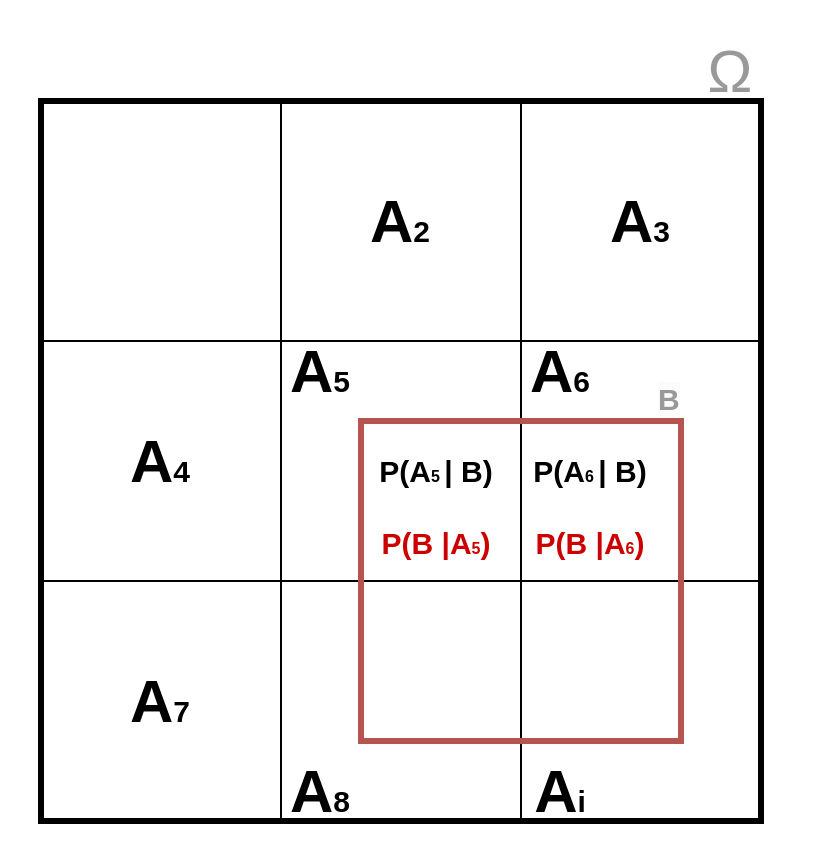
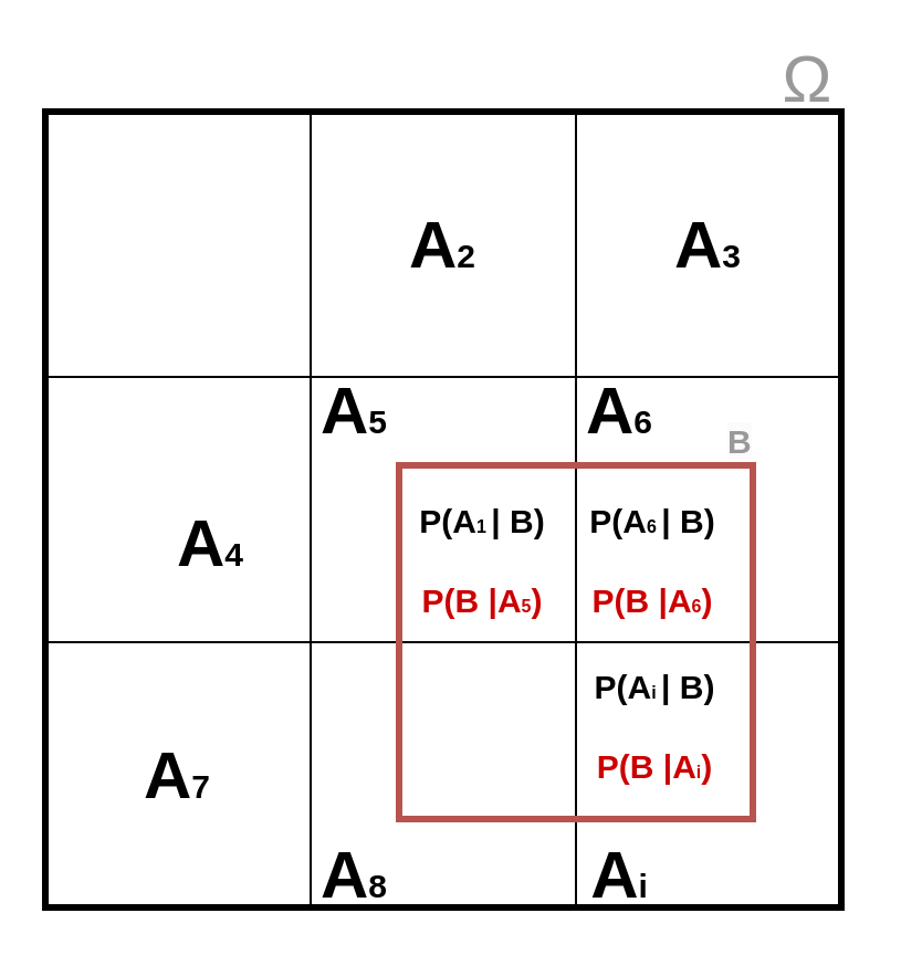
- <mxCell id="16" value="A&lt;font style=&quot;font-size: 15px;&quot;&gt;4&lt;/font&gt;" style="text;html=1;strokeColor=none;fillColor=none;align=center;verticalAlign=middle;whiteSpace=wrap;rounded=0;fontSize=30;fontStyle=1" vertex="1" parent="1"><mxGeometry x="50" y="215" width="60" height="30" as="geometry" /></mxCell>
+ <mxCell id="16" value="A&lt;font style=&quot;font-size: 15px;&quot;&gt;4&lt;/font&gt;" style="text;html=1;strokeColor=none;fillColor=none;align=center;verticalAlign=middle;whiteSpace=wrap;rounded=0;fontSize=30;fontStyle=1" vertex="1" parent="1"><mxGeometry x="65" y="230" width="60" height="30" as="geometry" /></mxCell>
- <mxCell id="22" value="&lt;font style=&quot;&quot;&gt;&lt;span style=&quot;font-size: 15px;&quot;&gt;P(A&lt;/span&gt;&lt;font style=&quot;border-color: var(--border-color); font-size: 8px;&quot;&gt;5 &lt;/font&gt;&lt;font style=&quot;font-size: 15px; border-color: var(--border-color);&quot;&gt;|&amp;nbsp;&lt;/font&gt;&lt;span style=&quot;font-size: 15px;&quot;&gt;B)&lt;br&gt;&lt;font color=&quot;#cc0000&quot;&gt;P(B |&lt;/font&gt;&lt;/span&gt;&lt;font color=&quot;#cc0000&quot;&gt;&lt;span style=&quot;border-color: var(--border-color); font-size: 15px;&quot;&gt;A&lt;/span&gt;&lt;font style=&quot;border-color: var(--border-color); font-size: 8px;&quot;&gt;5&lt;/font&gt;&lt;/font&gt;&lt;span style=&quot;font-size: 15px;&quot;&gt;&lt;font color=&quot;#cc0000&quot;&gt;)&lt;/font&gt;&lt;br&gt;&lt;/span&gt;&lt;/font&gt;" style="text;html=1;strokeColor=none;fillColor=none;align=center;verticalAlign=middle;whiteSpace=wrap;rounded=0;fontSize=30;fontStyle=1" vertex="1" parent="1"><mxGeometry x="185" y="215" width="66" height="65" as="geometry" /></mxCell>
+ <mxCell id="22" value="&lt;font style=&quot;&quot;&gt;&lt;span style=&quot;font-size: 15px;&quot;&gt;P(A&lt;/span&gt;&lt;font style=&quot;border-color: var(--border-color); font-size: 8px;&quot;&gt;1 &lt;/font&gt;&lt;font style=&quot;font-size: 15px; border-color: var(--border-color);&quot;&gt;|&amp;nbsp;&lt;/font&gt;&lt;span style=&quot;font-size: 15px;&quot;&gt;B)&lt;br&gt;&lt;font color=&quot;#cc0000&quot;&gt;P(B |&lt;/font&gt;&lt;/span&gt;&lt;font color=&quot;#cc0000&quot;&gt;&lt;span style=&quot;border-color: var(--border-color); font-size: 15px;&quot;&gt;A&lt;/span&gt;&lt;font style=&quot;border-color: var(--border-color); font-size: 8px;&quot;&gt;5&lt;/font&gt;&lt;/font&gt;&lt;span style=&quot;font-size: 15px;&quot;&gt;&lt;font color=&quot;#cc0000&quot;&gt;)&lt;/font&gt;&lt;br&gt;&lt;/span&gt;&lt;/font&gt;" style="text;html=1;strokeColor=none;fillColor=none;align=center;verticalAlign=middle;whiteSpace=wrap;rounded=0;fontSize=30;fontStyle=1" vertex="1" parent="1"><mxGeometry x="185" y="215" width="66" height="65" as="geometry" /></mxCell>
+ <mxCell id="24" value="&lt;font style=&quot;&quot;&gt;&lt;span style=&quot;font-size: 15px;&quot;&gt;P(A&lt;/span&gt;&lt;font style=&quot;border-color: var(--border-color); font-size: 8px;&quot;&gt;i&amp;nbsp;&lt;/font&gt;&lt;font style=&quot;font-size: 15px; border-color: var(--border-color);&quot;&gt;|&amp;nbsp;&lt;/font&gt;&lt;span style=&quot;font-size: 15px;&quot;&gt;B)&lt;br&gt;&lt;font color=&quot;#cc0000&quot;&gt;P(B |&lt;/font&gt;&lt;/span&gt;&lt;font color=&quot;#cc0000&quot;&gt;&lt;span style=&quot;border-color: var(--border-color); font-size: 15px;&quot;&gt;A&lt;/span&gt;&lt;font style=&quot;border-color: var(--border-color); font-size: 8px;&quot;&gt;i&lt;/font&gt;&lt;/font&gt;&lt;span style=&quot;font-size: 15px;&quot;&gt;&lt;font color=&quot;#cc0000&quot;&gt;)&lt;/font&gt;&lt;br&gt;&lt;/span&gt;&lt;/font&gt;" style="text;html=1;strokeColor=none;fillColor=none;align=center;verticalAlign=middle;whiteSpace=wrap;rounded=0;fontSize=30;fontStyle=1" vertex="1" parent="1"><mxGeometry x="262.5" y="290" width="66" height="65" as="geometry" /></mxCell>
